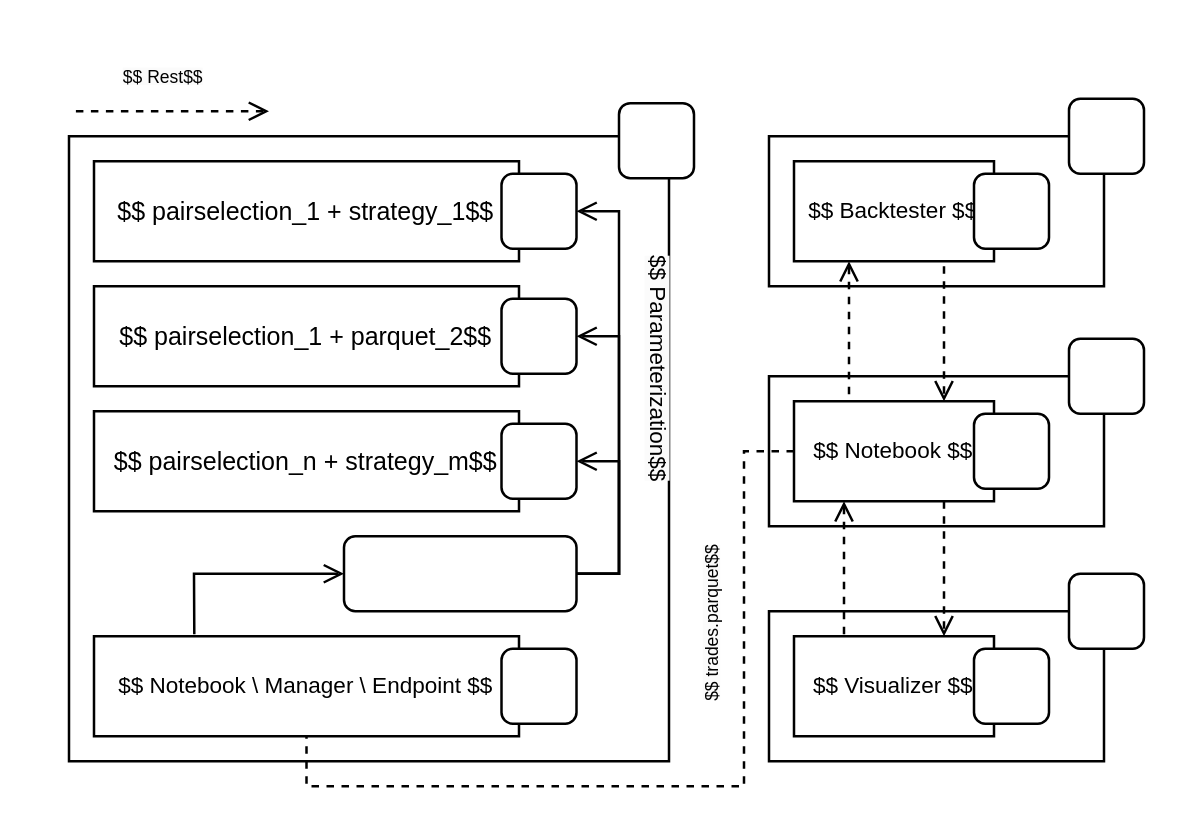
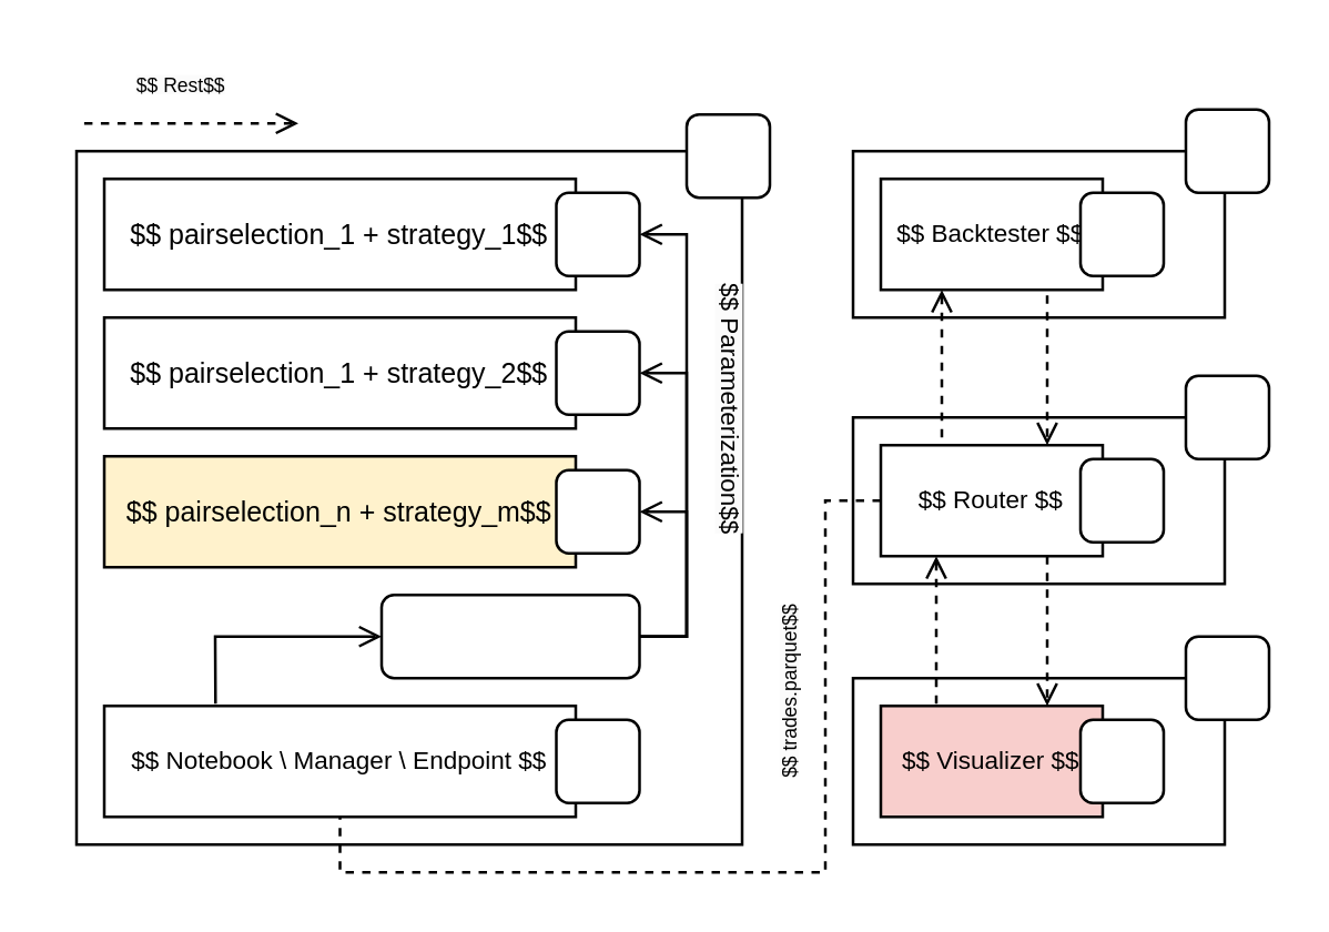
- <mxCell id="4" value="$$&amp;nbsp;pairselection_1 + parquet_2$$" style="rounded=0;whiteSpace=wrap;html=1;fontSize=10;" vertex="1" parent="1"><mxGeometry x="37" y="114" width="170" height="40" as="geometry" /></mxCell>
+ <mxCell id="4" value="$$&amp;nbsp;pairselection_1 + strategy_2$$" style="rounded=0;whiteSpace=wrap;html=1;fontSize=10;" vertex="1" parent="1"><mxGeometry x="37" y="114" width="170" height="40" as="geometry" /></mxCell>
- <mxCell id="37" value="$$ Notebook $$" style="rounded=0;whiteSpace=wrap;html=1;fontSize=9;" vertex="1" parent="1"><mxGeometry x="317" y="160" width="80" height="40" as="geometry" /></mxCell>
+ <mxCell id="37" value="$$ Router $$" style="rounded=0;whiteSpace=wrap;html=1;fontSize=9;" vertex="1" parent="1"><mxGeometry x="317" y="160" width="80" height="40" as="geometry" /></mxCell>
- <mxCell id="5" value="$$&amp;nbsp;pairselection_n + strategy_m$$" style="rounded=0;whiteSpace=wrap;html=1;fontSize=10;" vertex="1" parent="1"><mxGeometry x="37" y="164" width="170" height="40" as="geometry" /></mxCell>
+ <mxCell id="5" value="$$&amp;nbsp;pairselection_n + strategy_m$$" style="rounded=0;whiteSpace=wrap;html=1;fontSize=10;fillColor=#fff2cc;" vertex="1" parent="1"><mxGeometry x="37" y="164" width="170" height="40" as="geometry" /></mxCell>
- <mxCell id="31" value="&lt;span&gt;$$ Visualizer&amp;nbsp;$$&lt;/span&gt;" style="rounded=0;whiteSpace=wrap;html=1;fontSize=9;" vertex="1" parent="1"><mxGeometry x="317" y="254" width="80" height="40" as="geometry" /></mxCell>
+ <mxCell id="31" value="&lt;span&gt;$$ Visualizer&amp;nbsp;$$&lt;/span&gt;" style="rounded=0;whiteSpace=wrap;html=1;fontSize=9;fillColor=#f8cecc;" vertex="1" parent="1"><mxGeometry x="317" y="254" width="80" height="40" as="geometry" /></mxCell>
